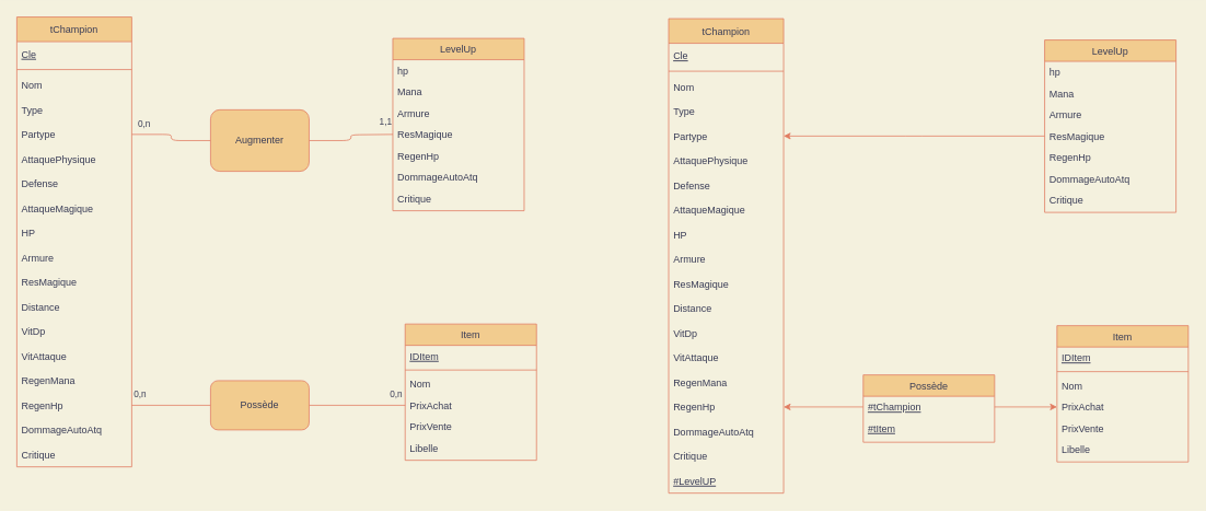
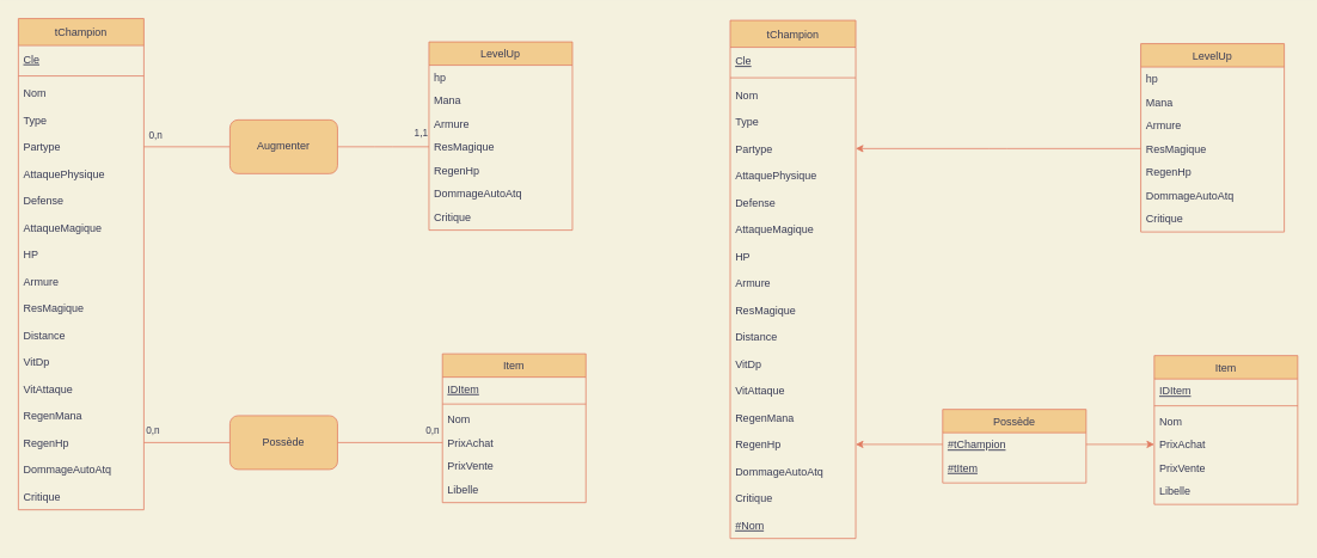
- <mxCell id="31" value="Augmenter" style="rounded=1;whiteSpace=wrap;html=1;sketch=0;fontColor=#393C56;strokeColor=#E07A5F;fillColor=#F2CC8F;" vertex="1" parent="1"><mxGeometry x="256" y="133" width="120" height="75" as="geometry" /></mxCell>
+ <mxCell id="31" value="Augmenter" style="rounded=1;whiteSpace=wrap;html=1;sketch=0;fontColor=#393C56;strokeColor=#E07A5F;fillColor=#F2CC8F;" vertex="1" parent="1"><mxGeometry x="256" y="133" width="120" height="60" as="geometry" /></mxCell>
- <mxCell id="69" value="#LevelUP" style="text;strokeColor=none;fillColor=none;align=left;verticalAlign=middle;spacingLeft=4;spacingRight=4;overflow=hidden;points=[[0,0.5],[1,0.5]];portConstraint=eastwest;rotatable=0;fontColor=#393C56;fontStyle=4" vertex="1" parent="50"><mxGeometry y="548" width="140" height="30" as="geometry" /></mxCell>
+ <mxCell id="69" value="#Nom" style="text;strokeColor=none;fillColor=none;align=left;verticalAlign=middle;spacingLeft=4;spacingRight=4;overflow=hidden;points=[[0,0.5],[1,0.5]];portConstraint=eastwest;rotatable=0;fontColor=#393C56;fontStyle=4" vertex="1" parent="50"><mxGeometry y="548" width="140" height="30" as="geometry" /></mxCell>
